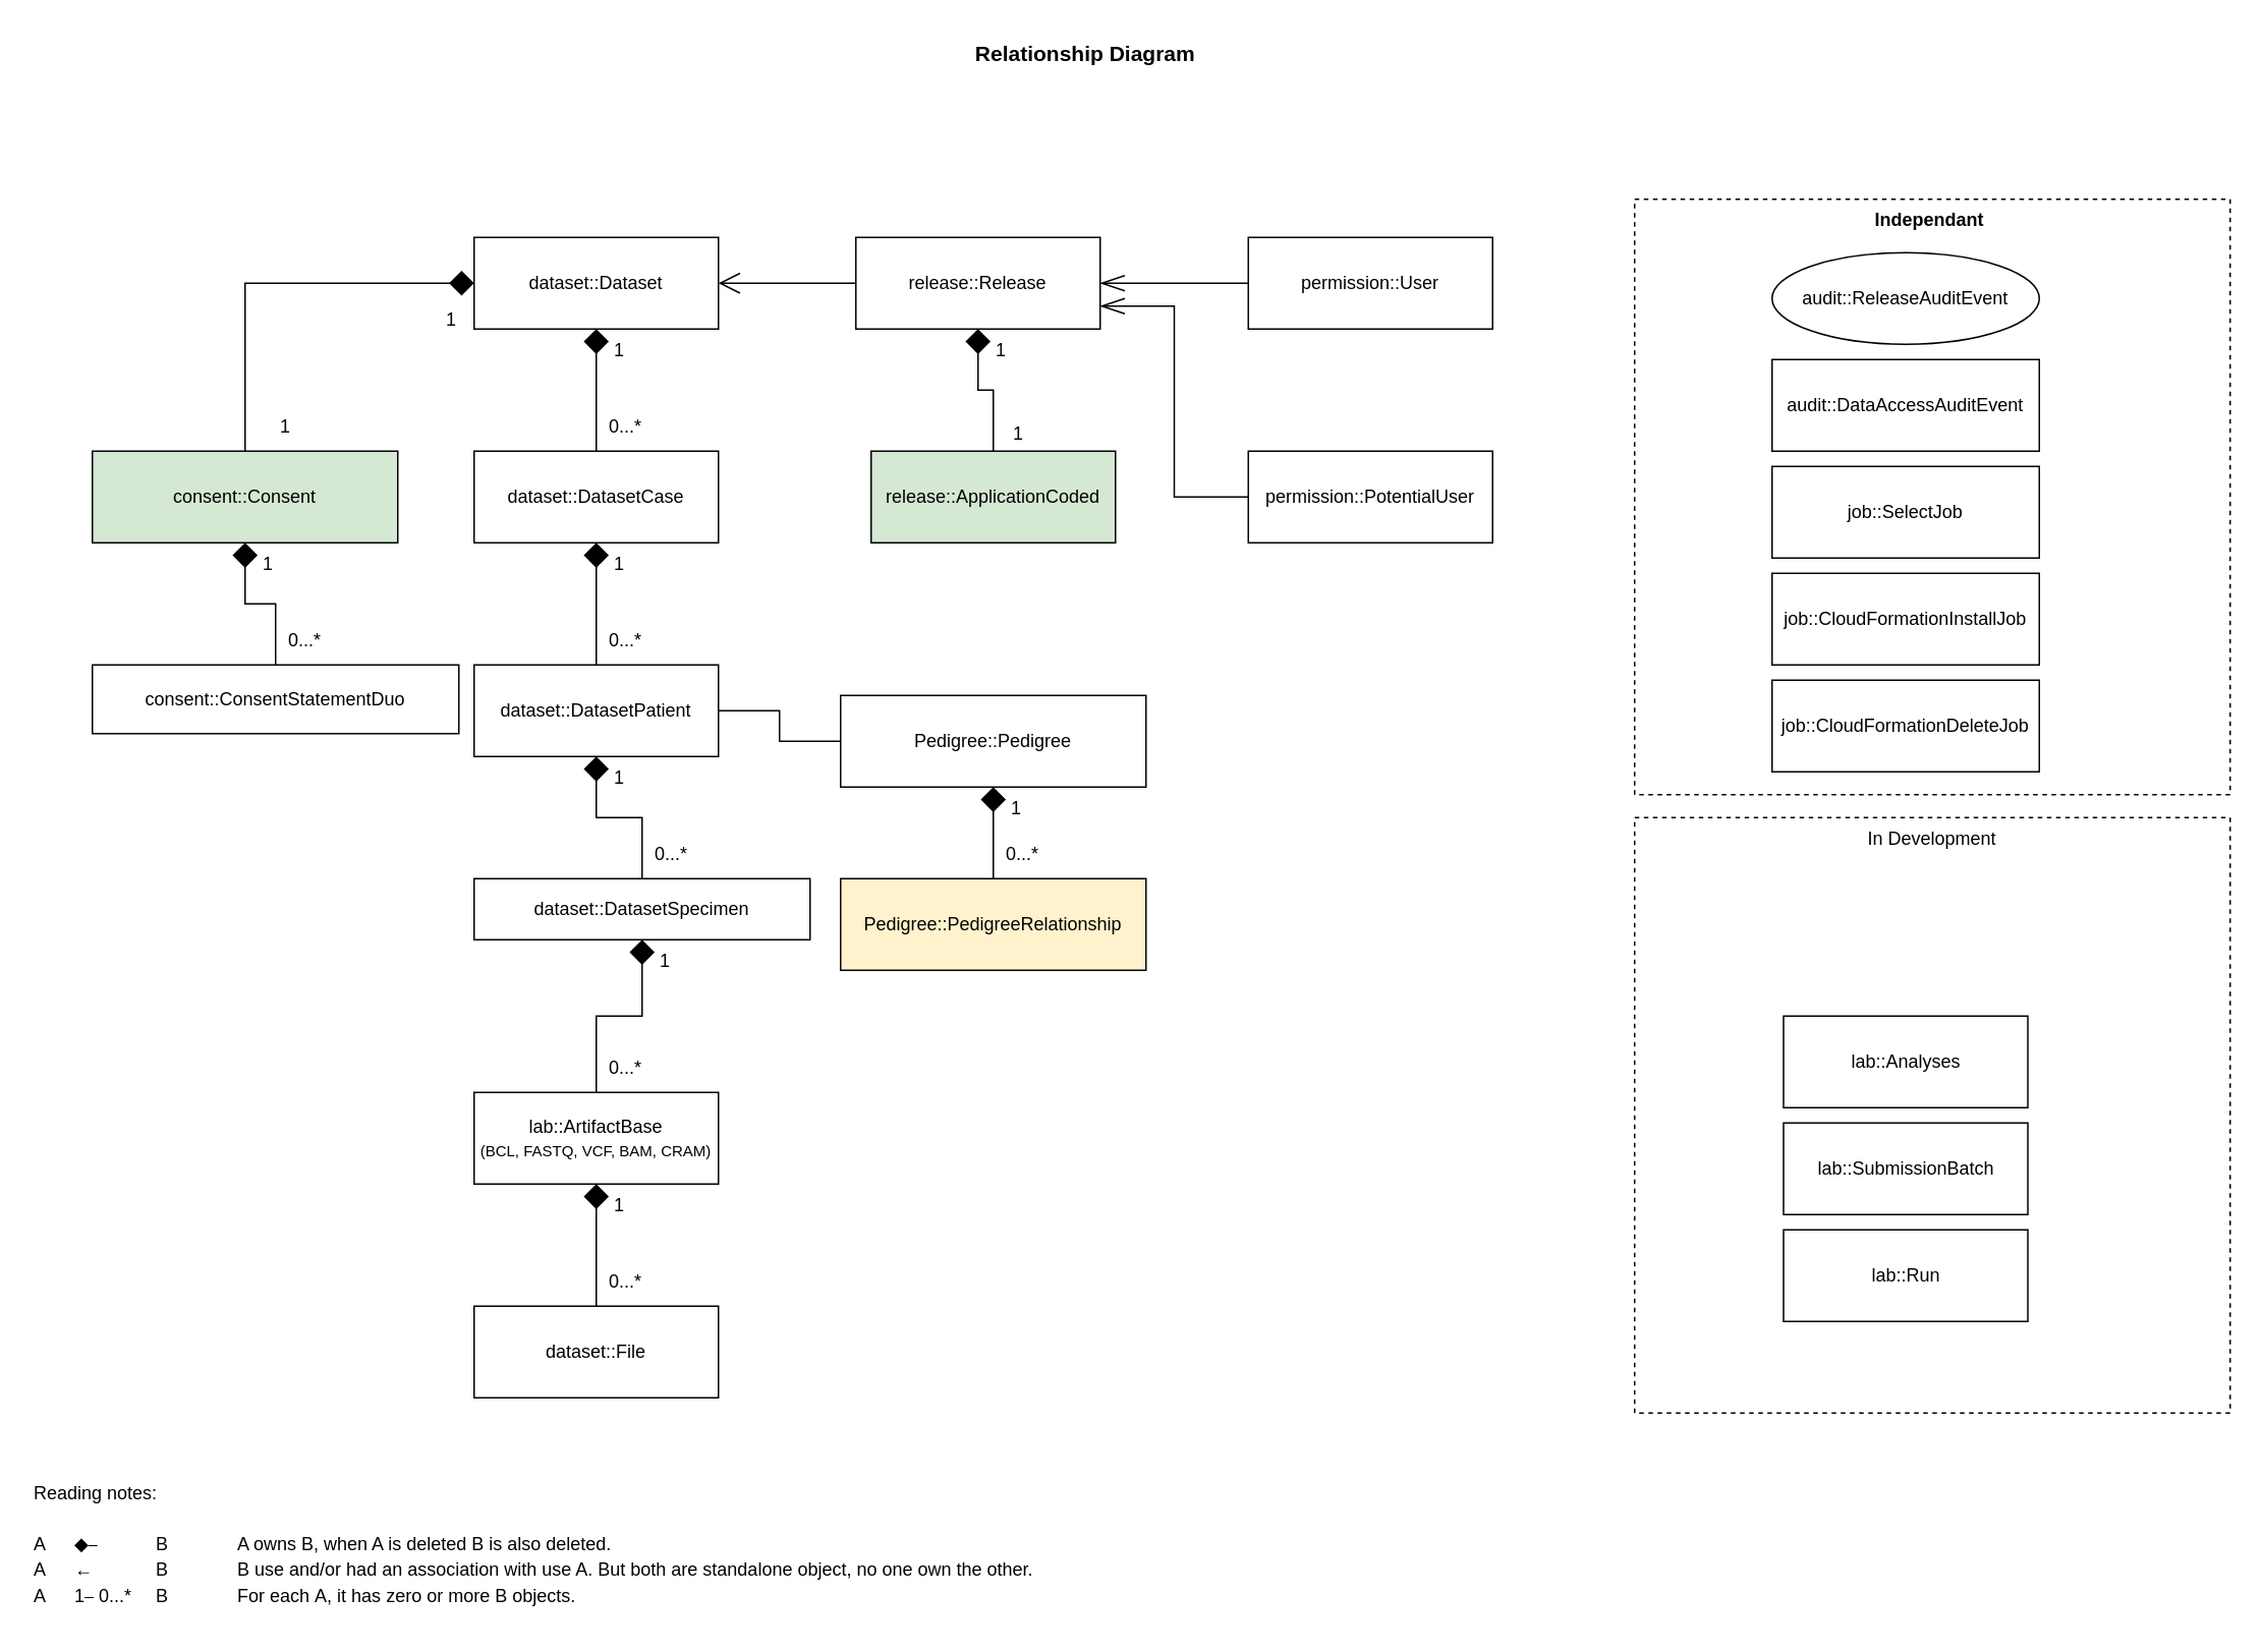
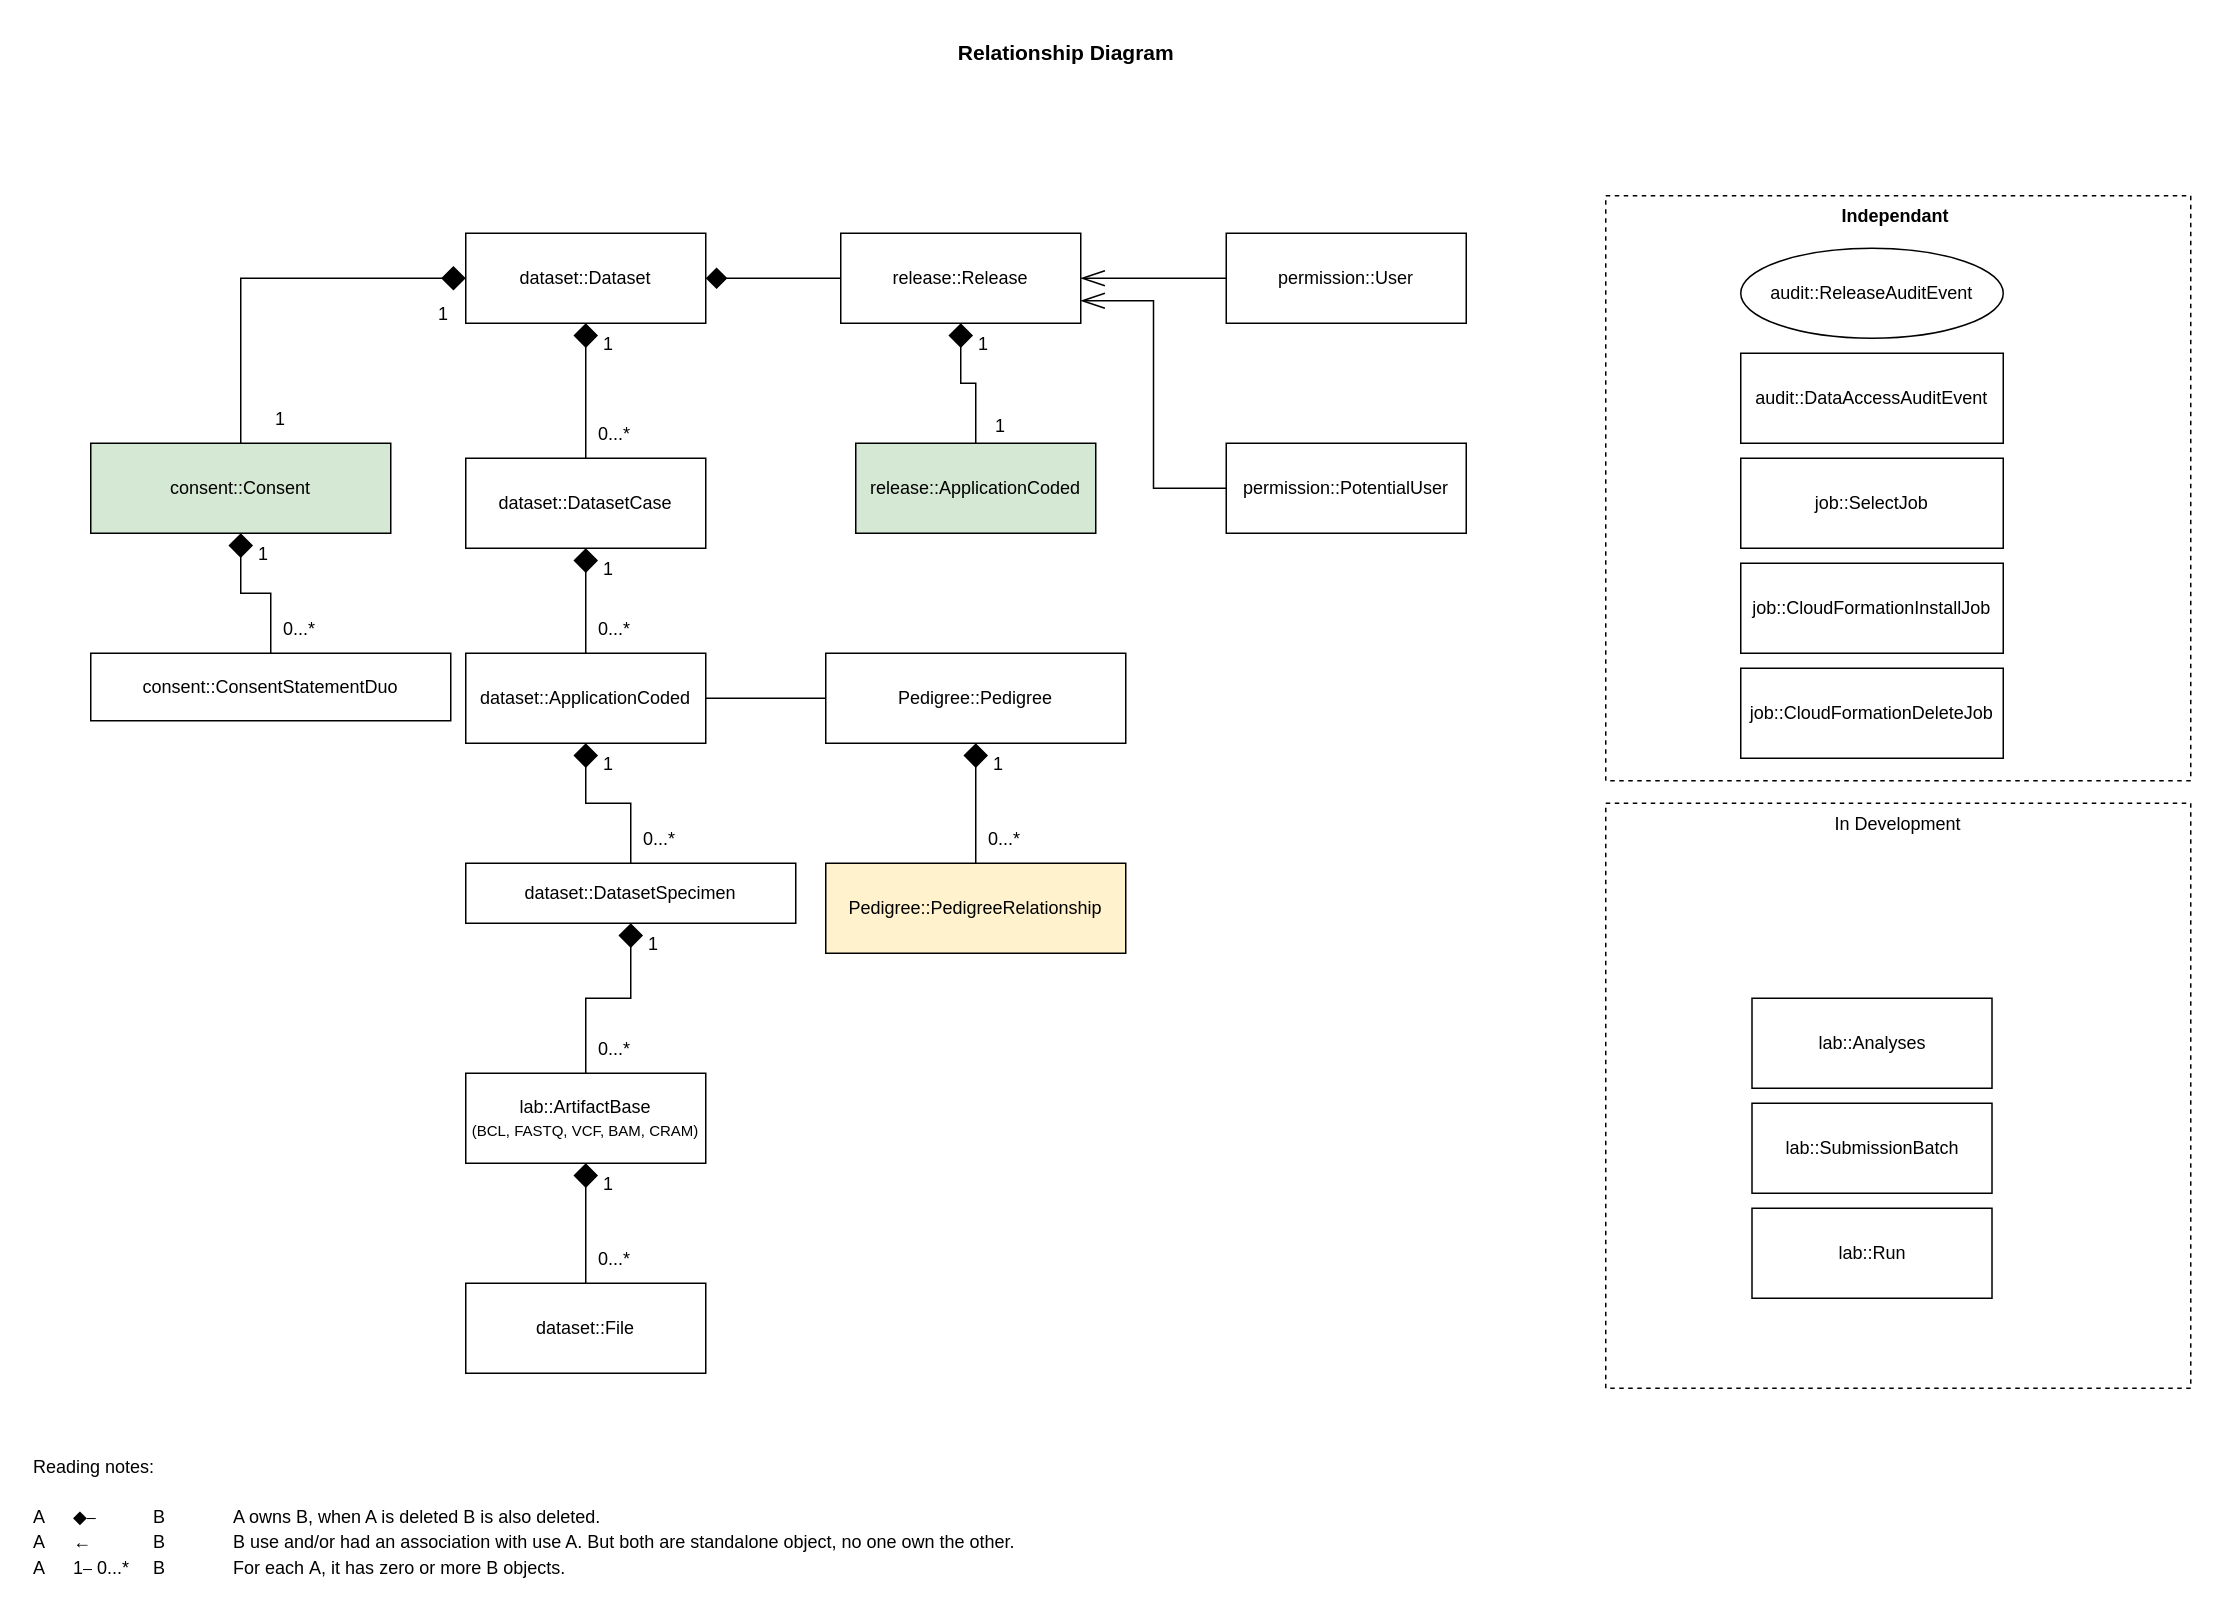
- <mxCell id="45" value="" style="endArrow=open;endFill=1;endSize=12;html=1;rounded=0;fontFamily=Helvetica;fontSize=12;fontColor=default;entryX=1;entryY=0.5;entryDx=0;entryDy=0;exitX=0;exitY=0.5;exitDx=0;exitDy=0;" edge="1" parent="1" source="2" target="3"><mxGeometry width="160" relative="1" as="geometry"><mxPoint x="570" y="475" as="sourcePoint" /><mxPoint x="730" y="475" as="targetPoint" /></mxGeometry></mxCell>
+ <mxCell id="45" value="" style="endArrow=diamond;endFill=1;endSize=12;html=1;rounded=0;fontFamily=Helvetica;fontSize=12;fontColor=default;entryX=1;entryY=0.5;entryDx=0;entryDy=0;exitX=0;exitY=0.5;exitDx=0;exitDy=0;" edge="1" parent="1" source="2" target="3"><mxGeometry width="160" relative="1" as="geometry"><mxPoint x="570" y="475" as="sourcePoint" /><mxPoint x="730" y="475" as="targetPoint" /></mxGeometry></mxCell>
- <mxCell id="5" value="dataset::DatasetCase" style="rounded=0;whiteSpace=wrap;html=1;" parent="1" vertex="1"><mxGeometry x="310" y="295" width="160" height="60" as="geometry" /></mxCell>
+ <mxCell id="5" value="dataset::DatasetCase" style="rounded=0;whiteSpace=wrap;html=1;" parent="1" vertex="1"><mxGeometry x="310" y="305" width="160" height="60" as="geometry" /></mxCell>
- <mxCell id="6" value="dataset::DatasetPatient" style="rounded=0;whiteSpace=wrap;html=1;" parent="1" vertex="1"><mxGeometry x="310" y="435" width="160" height="60" as="geometry" /></mxCell>
+ <mxCell id="6" value="dataset::ApplicationCoded" style="rounded=0;whiteSpace=wrap;html=1;" parent="1" vertex="1"><mxGeometry x="310" y="435" width="160" height="60" as="geometry" /></mxCell>
- <mxCell id="32" value="Pedigree::Pedigree" style="rounded=0;whiteSpace=wrap;html=1;" vertex="1" parent="1"><mxGeometry x="550" y="455" width="200" height="60" as="geometry" /></mxCell>
+ <mxCell id="32" value="Pedigree::Pedigree" style="rounded=0;whiteSpace=wrap;html=1;" vertex="1" parent="1"><mxGeometry x="550" y="435" width="200" height="60" as="geometry" /></mxCell>
